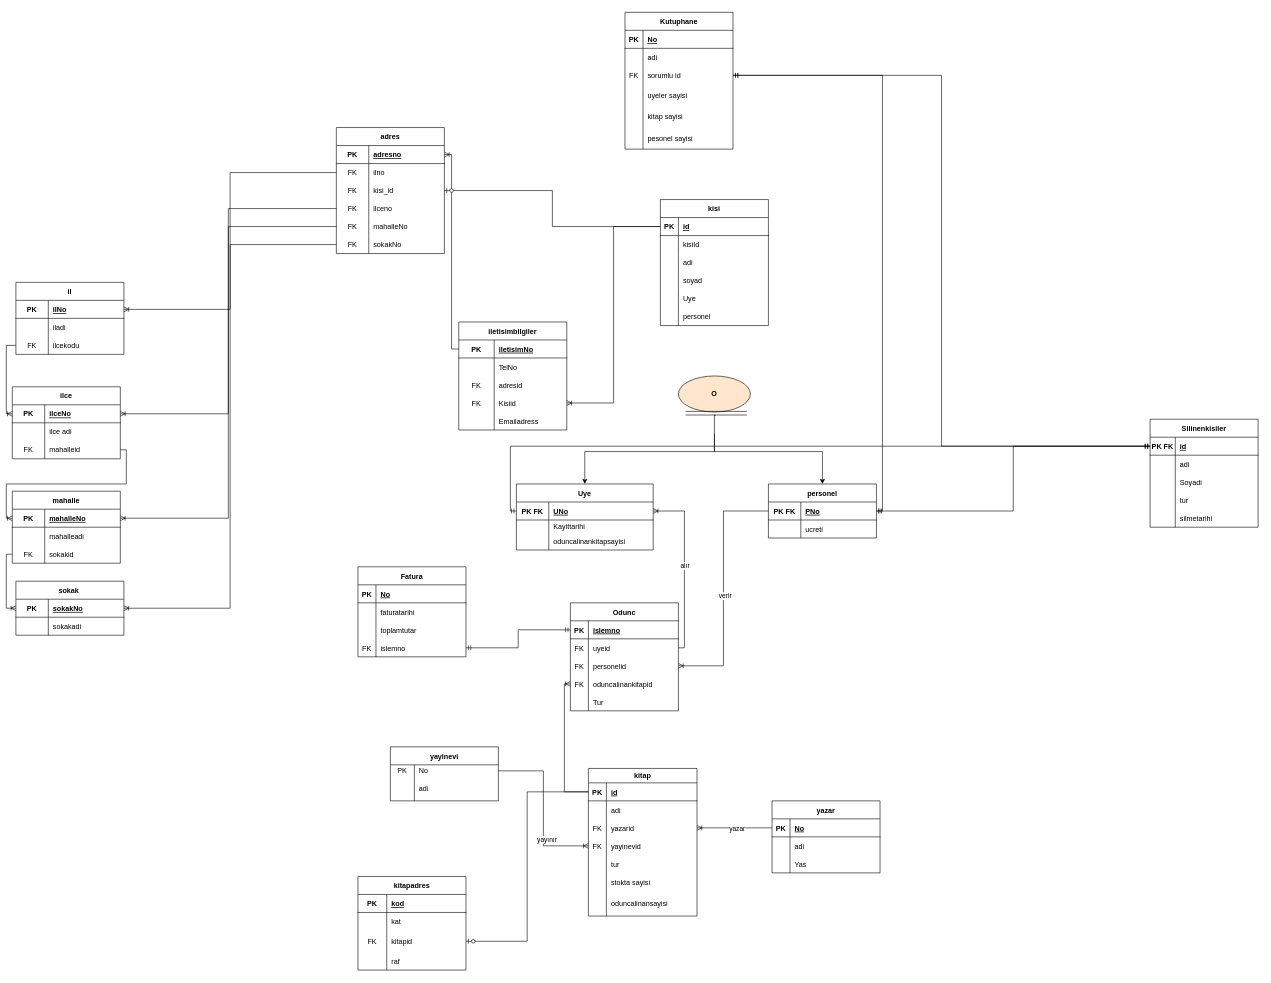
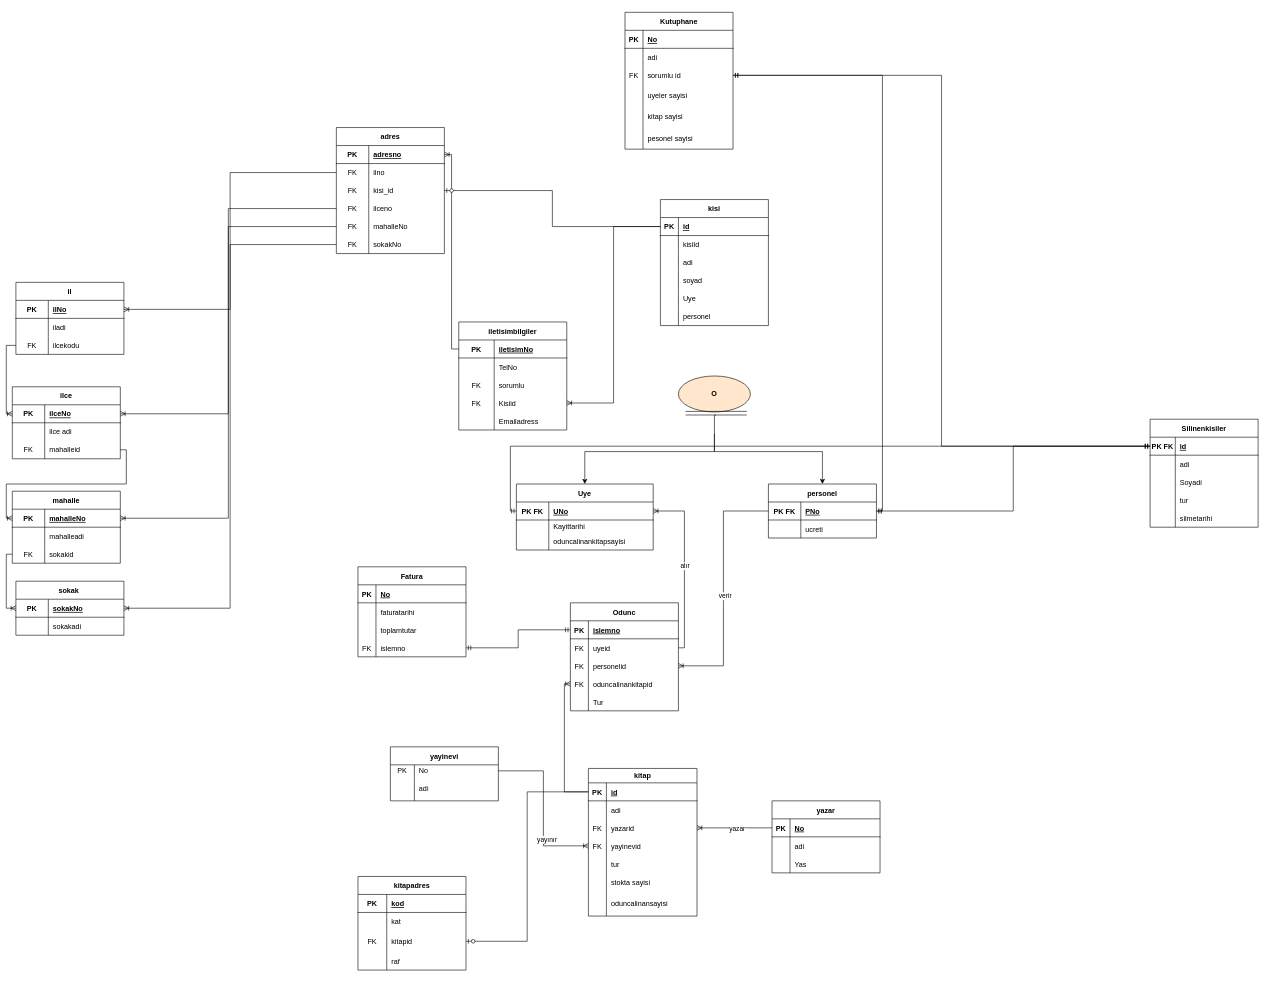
- <mxCell id="112" value="adresid" style="shape=partialRectangle;connectable=0;fillColor=none;top=0;left=0;bottom=0;right=0;align=left;spacingLeft=6;overflow=hidden;rounded=0;" parent="110" vertex="1"><mxGeometry x="59" width="121" height="30" as="geometry"><mxRectangle width="121" height="30" as="alternateBounds" /></mxGeometry></mxCell>
+ <mxCell id="112" value="sorumlu" style="shape=partialRectangle;connectable=0;fillColor=none;top=0;left=0;bottom=0;right=0;align=left;spacingLeft=6;overflow=hidden;rounded=0;" parent="110" vertex="1"><mxGeometry x="59" width="121" height="30" as="geometry"><mxRectangle width="121" height="30" as="alternateBounds" /></mxGeometry></mxCell>
